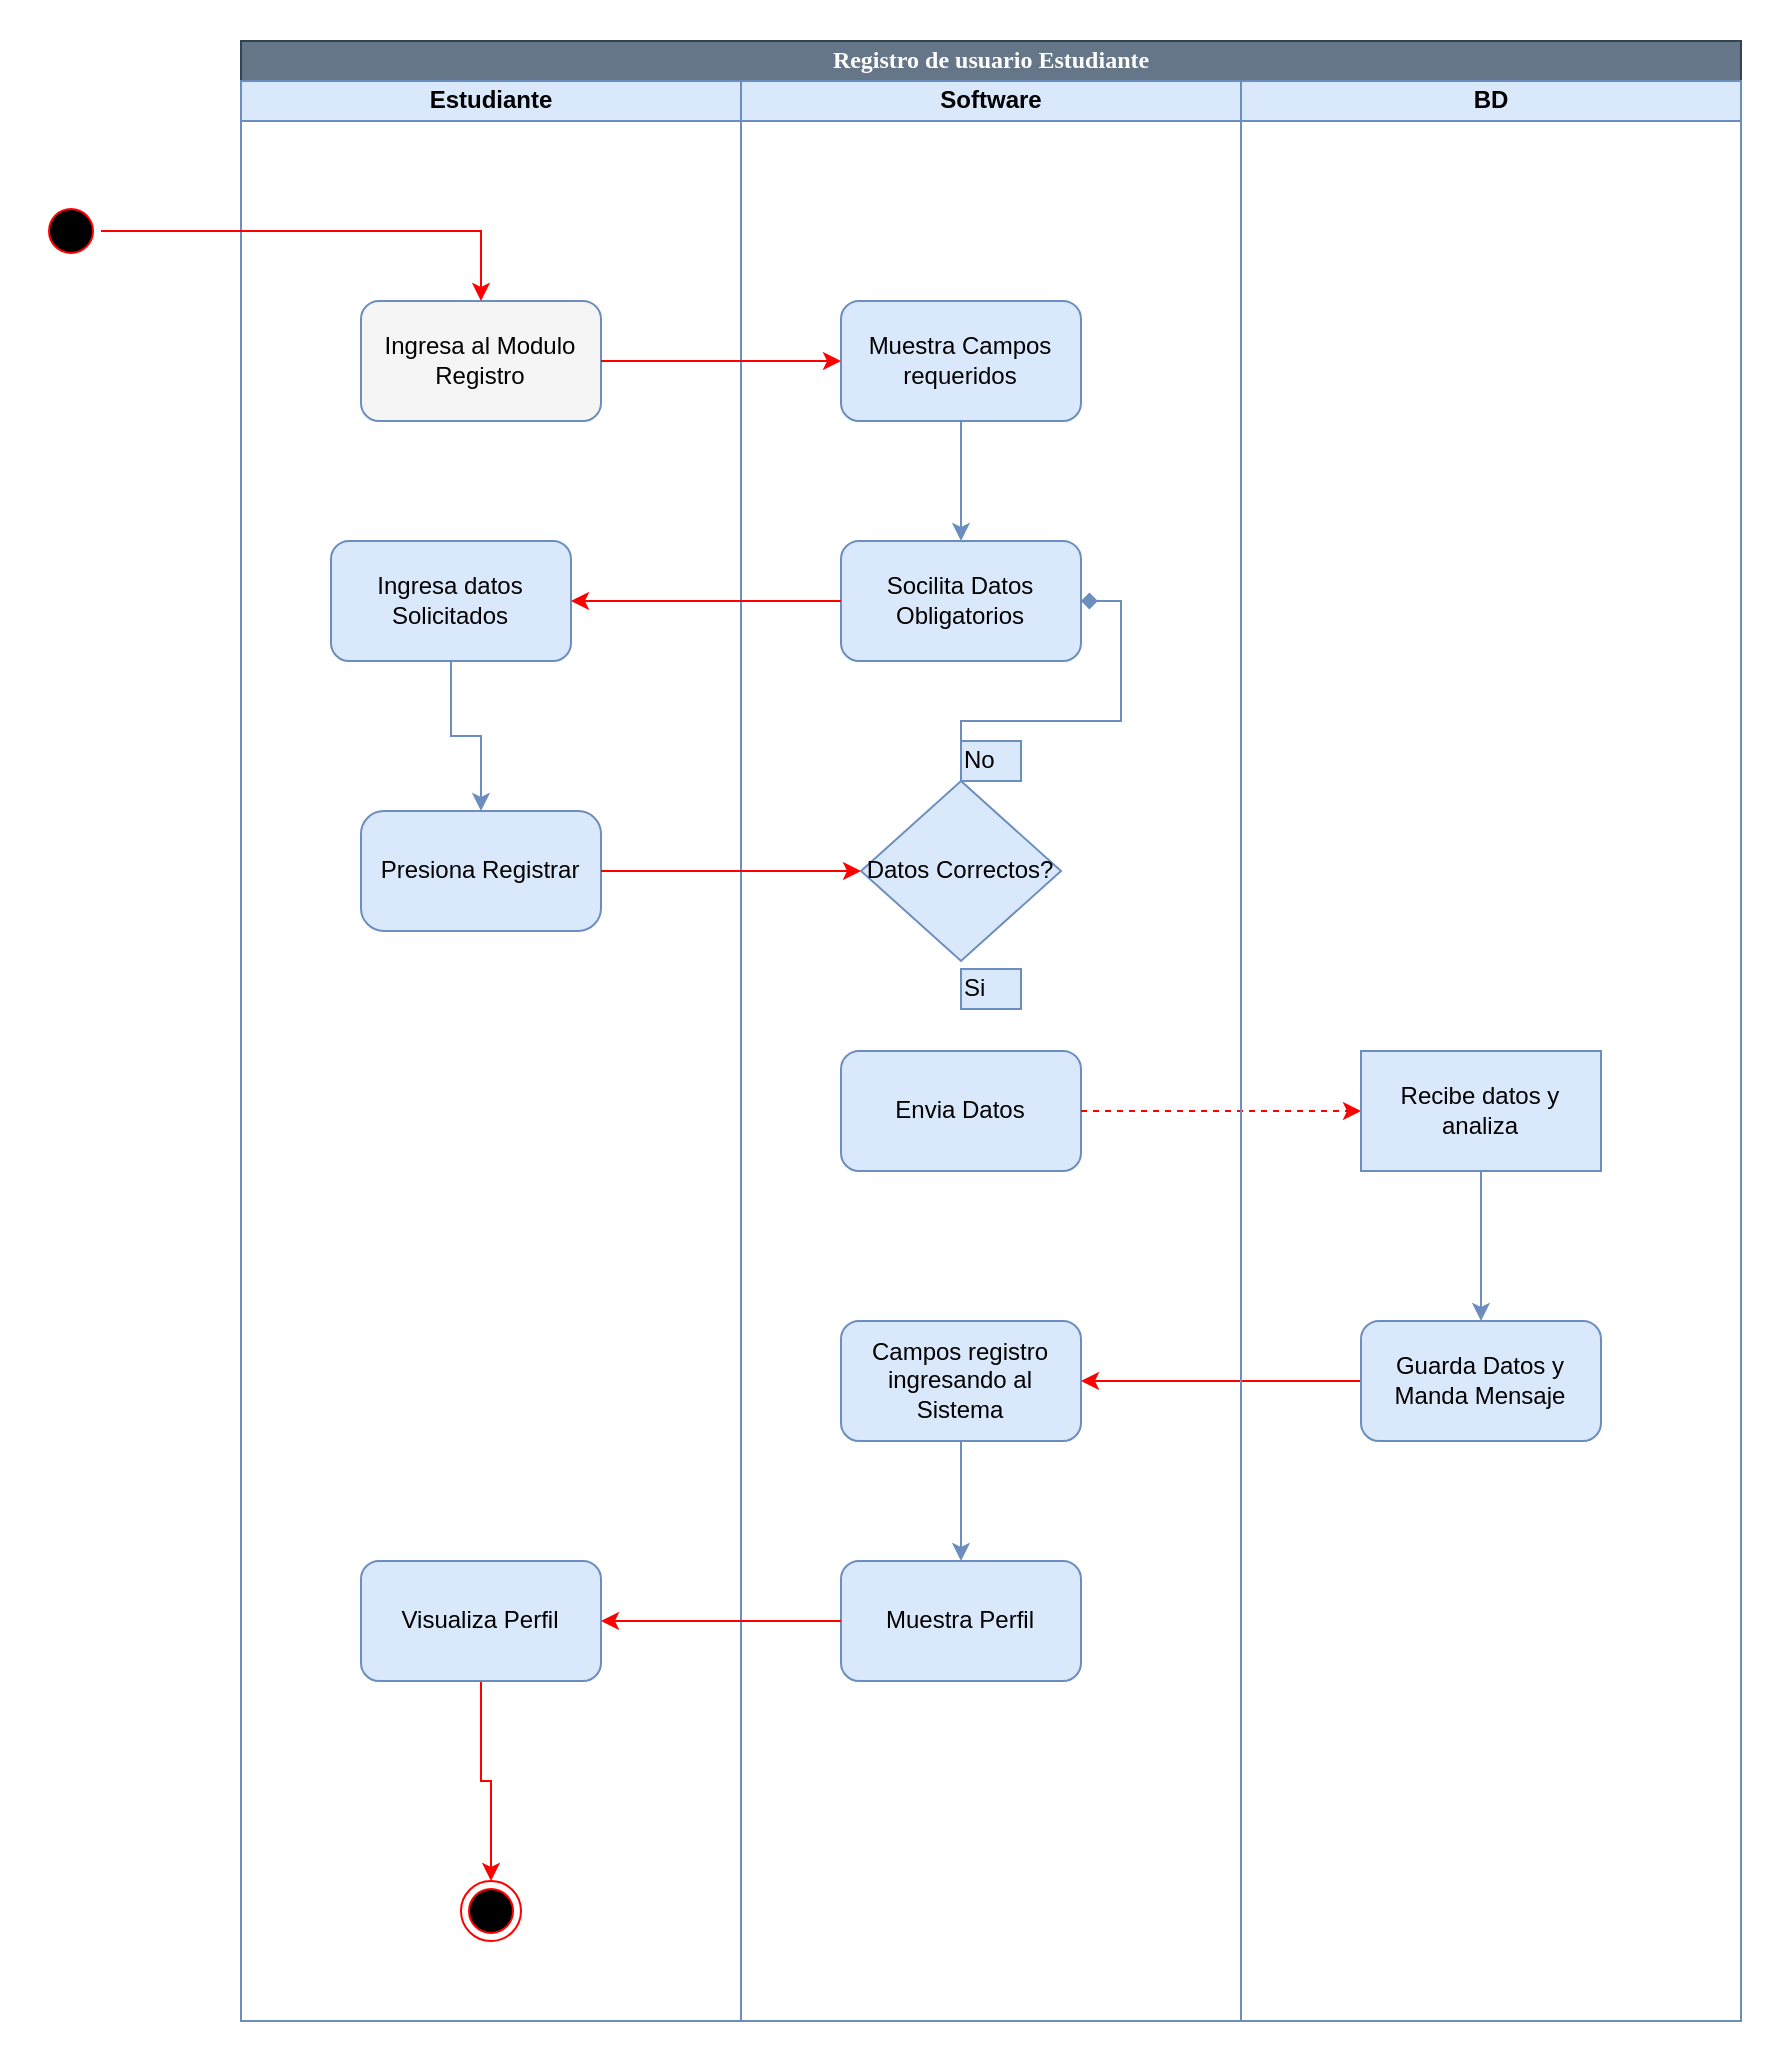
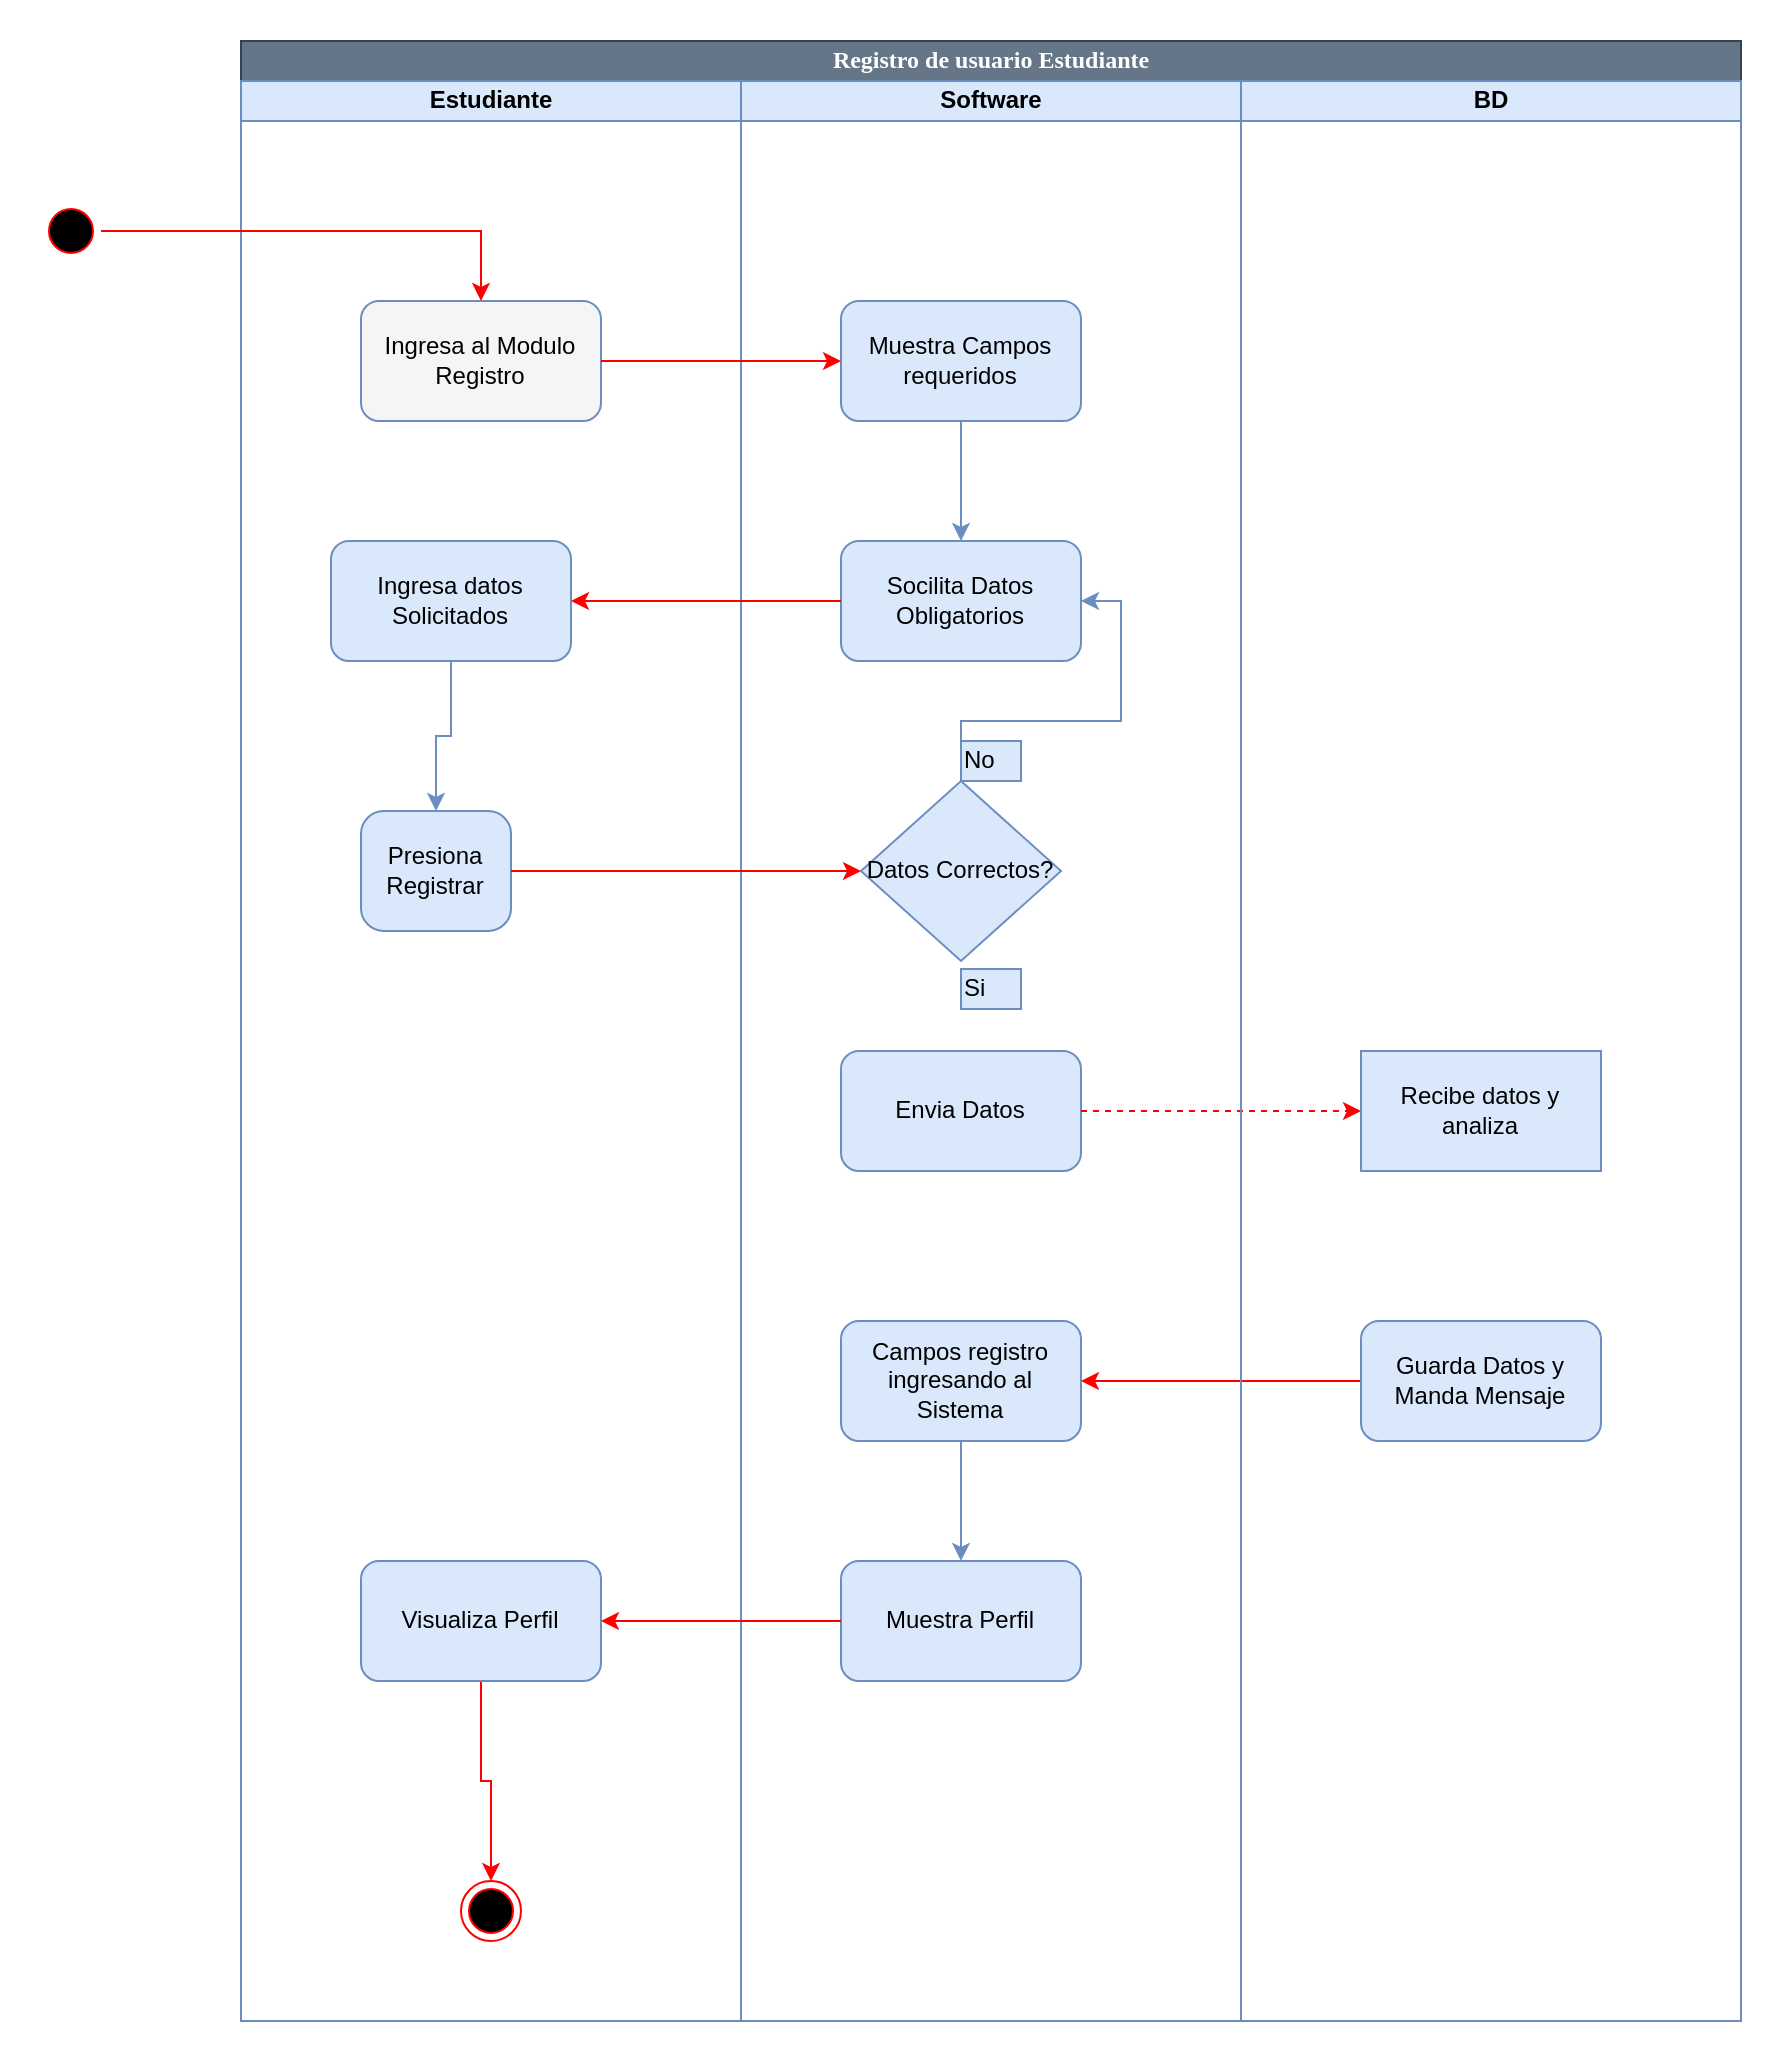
- <mxCell id="15" style="edgeStyle=orthogonalEdgeStyle;rounded=0;orthogonalLoop=1;jettySize=auto;html=1;entryX=1;entryY=0.5;entryDx=0;entryDy=0;strokeColor=#6c8ebf;fillColor=#dae8fc;endArrow=diamond;" parent="11" source="16" target="14" edge="1"><mxGeometry relative="1" as="geometry" /></mxCell>
+ <mxCell id="15" style="edgeStyle=orthogonalEdgeStyle;rounded=0;orthogonalLoop=1;jettySize=auto;html=1;entryX=1;entryY=0.5;entryDx=0;entryDy=0;strokeColor=#6c8ebf;fillColor=#dae8fc;" parent="11" source="16" target="14" edge="1"><mxGeometry relative="1" as="geometry" /></mxCell>
- <mxCell id="7" value="Presiona Registrar" style="rounded=1;whiteSpace=wrap;html=1;arcSize=19;fillColor=#dae8fc;strokeColor=#6c8ebf;" parent="3" vertex="1"><mxGeometry x="60" y="365" width="120" height="60" as="geometry" /></mxCell>
+ <mxCell id="7" value="Presiona Registrar" style="rounded=1;whiteSpace=wrap;html=1;arcSize=19;fillColor=#dae8fc;strokeColor=#6c8ebf;" parent="3" vertex="1"><mxGeometry x="60" y="365" width="75" height="60" as="geometry" /></mxCell>
- <mxCell id="28" style="edgeStyle=orthogonalEdgeStyle;rounded=0;orthogonalLoop=1;jettySize=auto;html=1;entryX=0.5;entryY=0;entryDx=0;entryDy=0;strokeColor=#6c8ebf;fillColor=#dae8fc;" parent="27" source="29" target="30" edge="1"><mxGeometry relative="1" as="geometry" /></mxCell>
